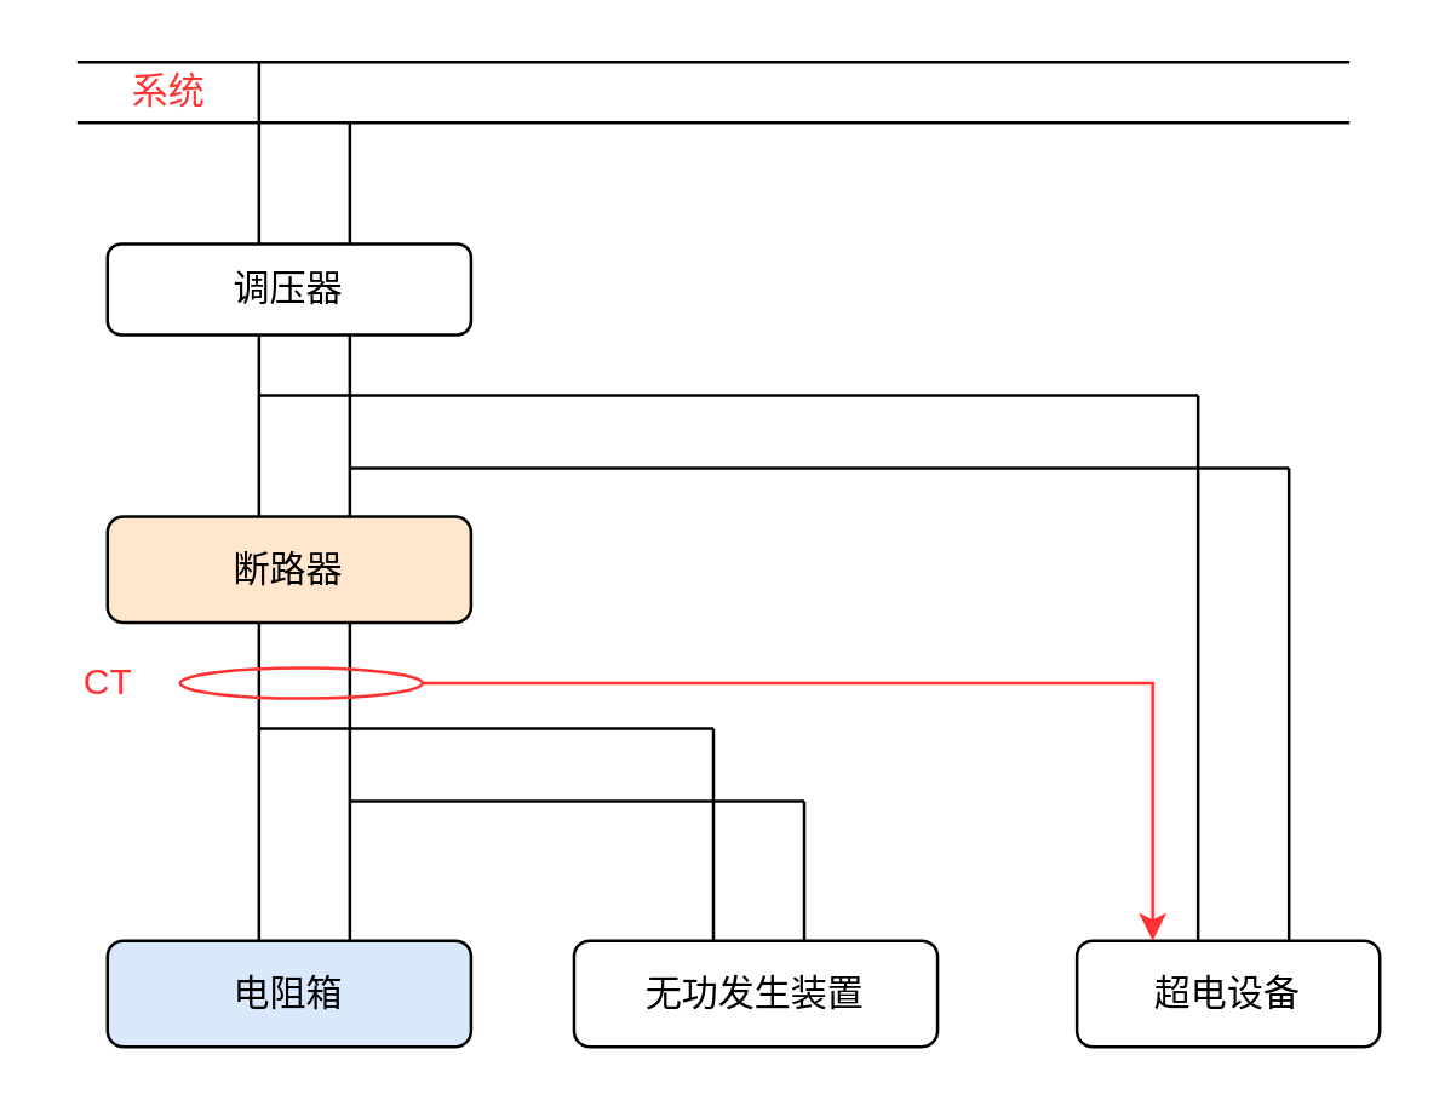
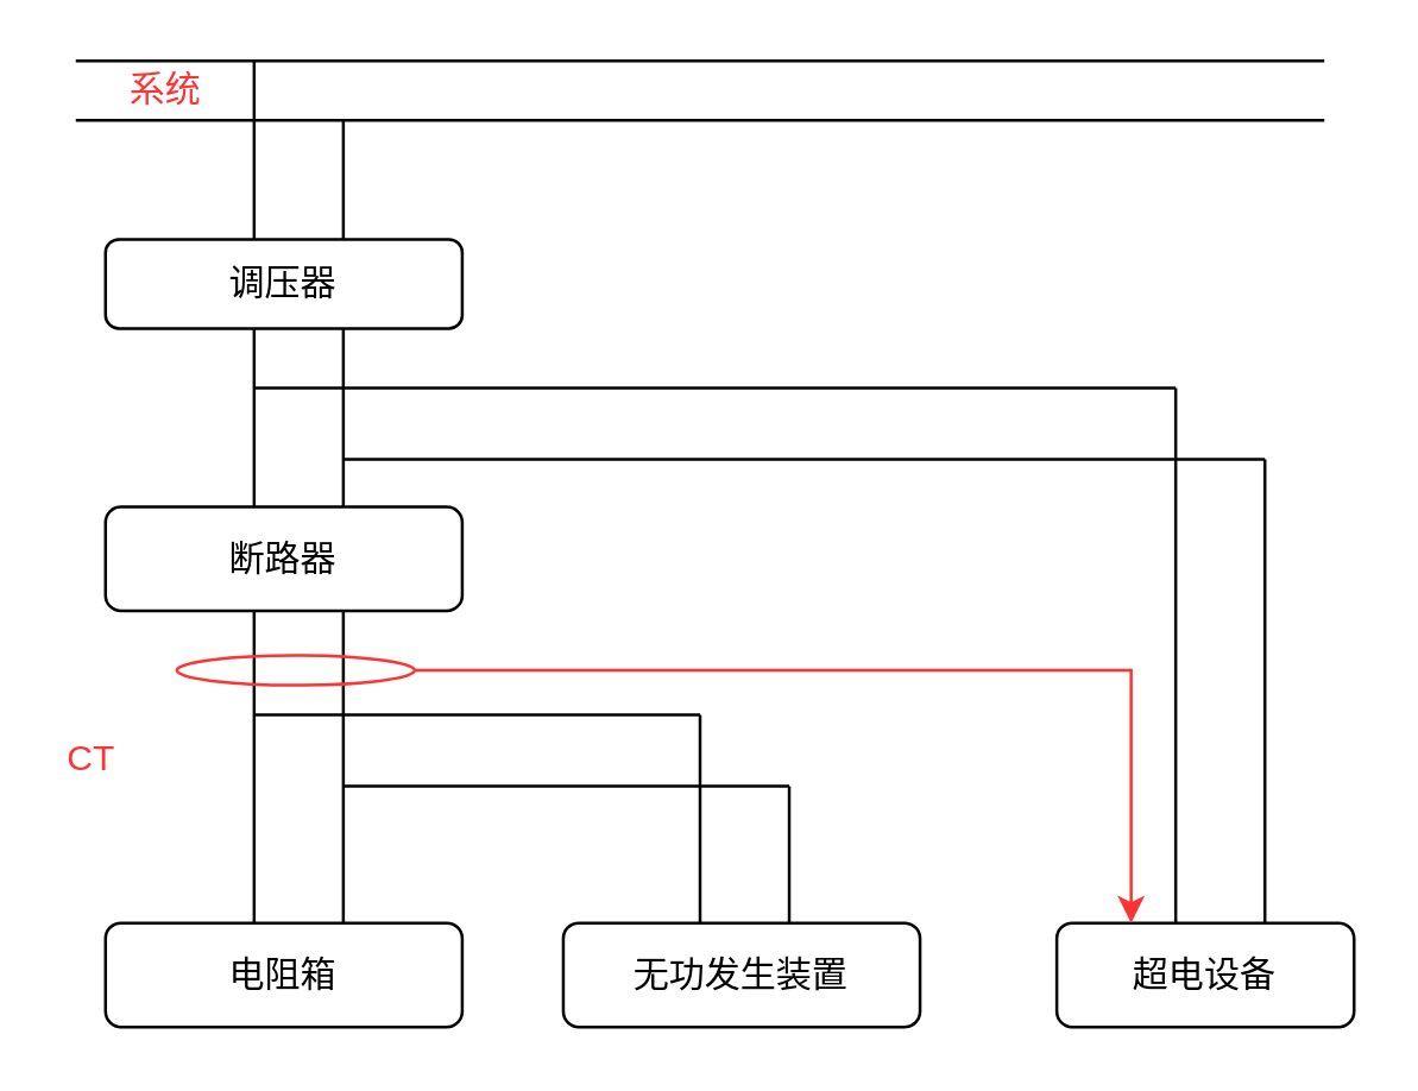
- <mxCell id="8" value="断路器" style="whiteSpace=wrap;html=1;rounded=1;fillColor=#ffe6cc;" vertex="1" parent="1"><mxGeometry x="35" y="170" width="120" height="35" as="geometry" /></mxCell>
+ <mxCell id="8" value="断路器" style="whiteSpace=wrap;html=1;rounded=1;" vertex="1" parent="1"><mxGeometry x="35" y="170" width="120" height="35" as="geometry" /></mxCell>
- <mxCell id="26" value="CT" style="text;html=1;align=center;verticalAlign=middle;resizable=0;points=[];autosize=1;fontColor=#FF3333;" vertex="1" parent="1"><mxGeometry x="20" y="215" width="30" height="20" as="geometry" /></mxCell>
+ <mxCell id="26" value="CT" style="text;html=1;align=center;verticalAlign=middle;resizable=0;points=[];autosize=1;fontColor=#FF3333;" vertex="1" parent="1"><mxGeometry x="15" y="245" width="30" height="20" as="geometry" /></mxCell>
- <mxCell id="15" value="电阻箱" style="whiteSpace=wrap;html=1;rounded=1;fillColor=#dae8fc;" vertex="1" parent="1"><mxGeometry x="35" y="310" width="120" height="35" as="geometry" /></mxCell>
+ <mxCell id="15" value="电阻箱" style="whiteSpace=wrap;html=1;rounded=1;" vertex="1" parent="1"><mxGeometry x="35" y="310" width="120" height="35" as="geometry" /></mxCell>
